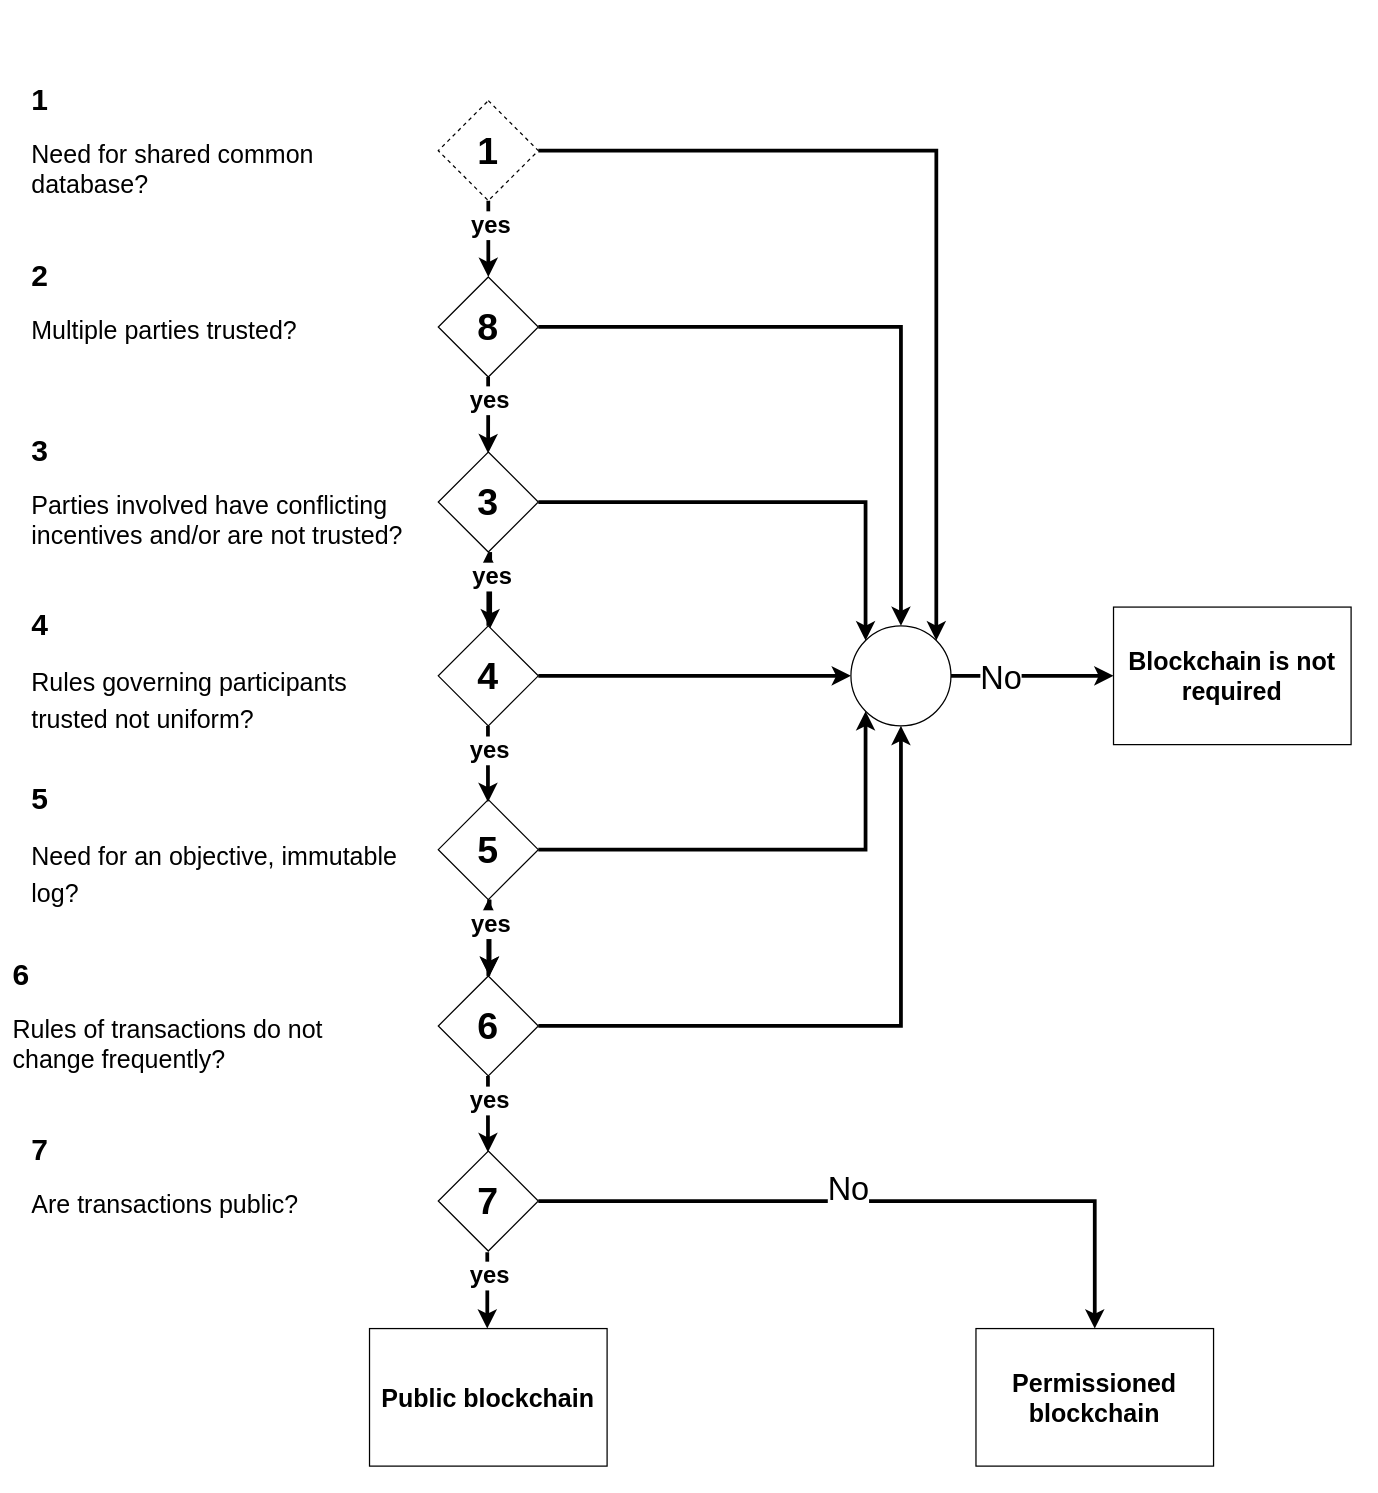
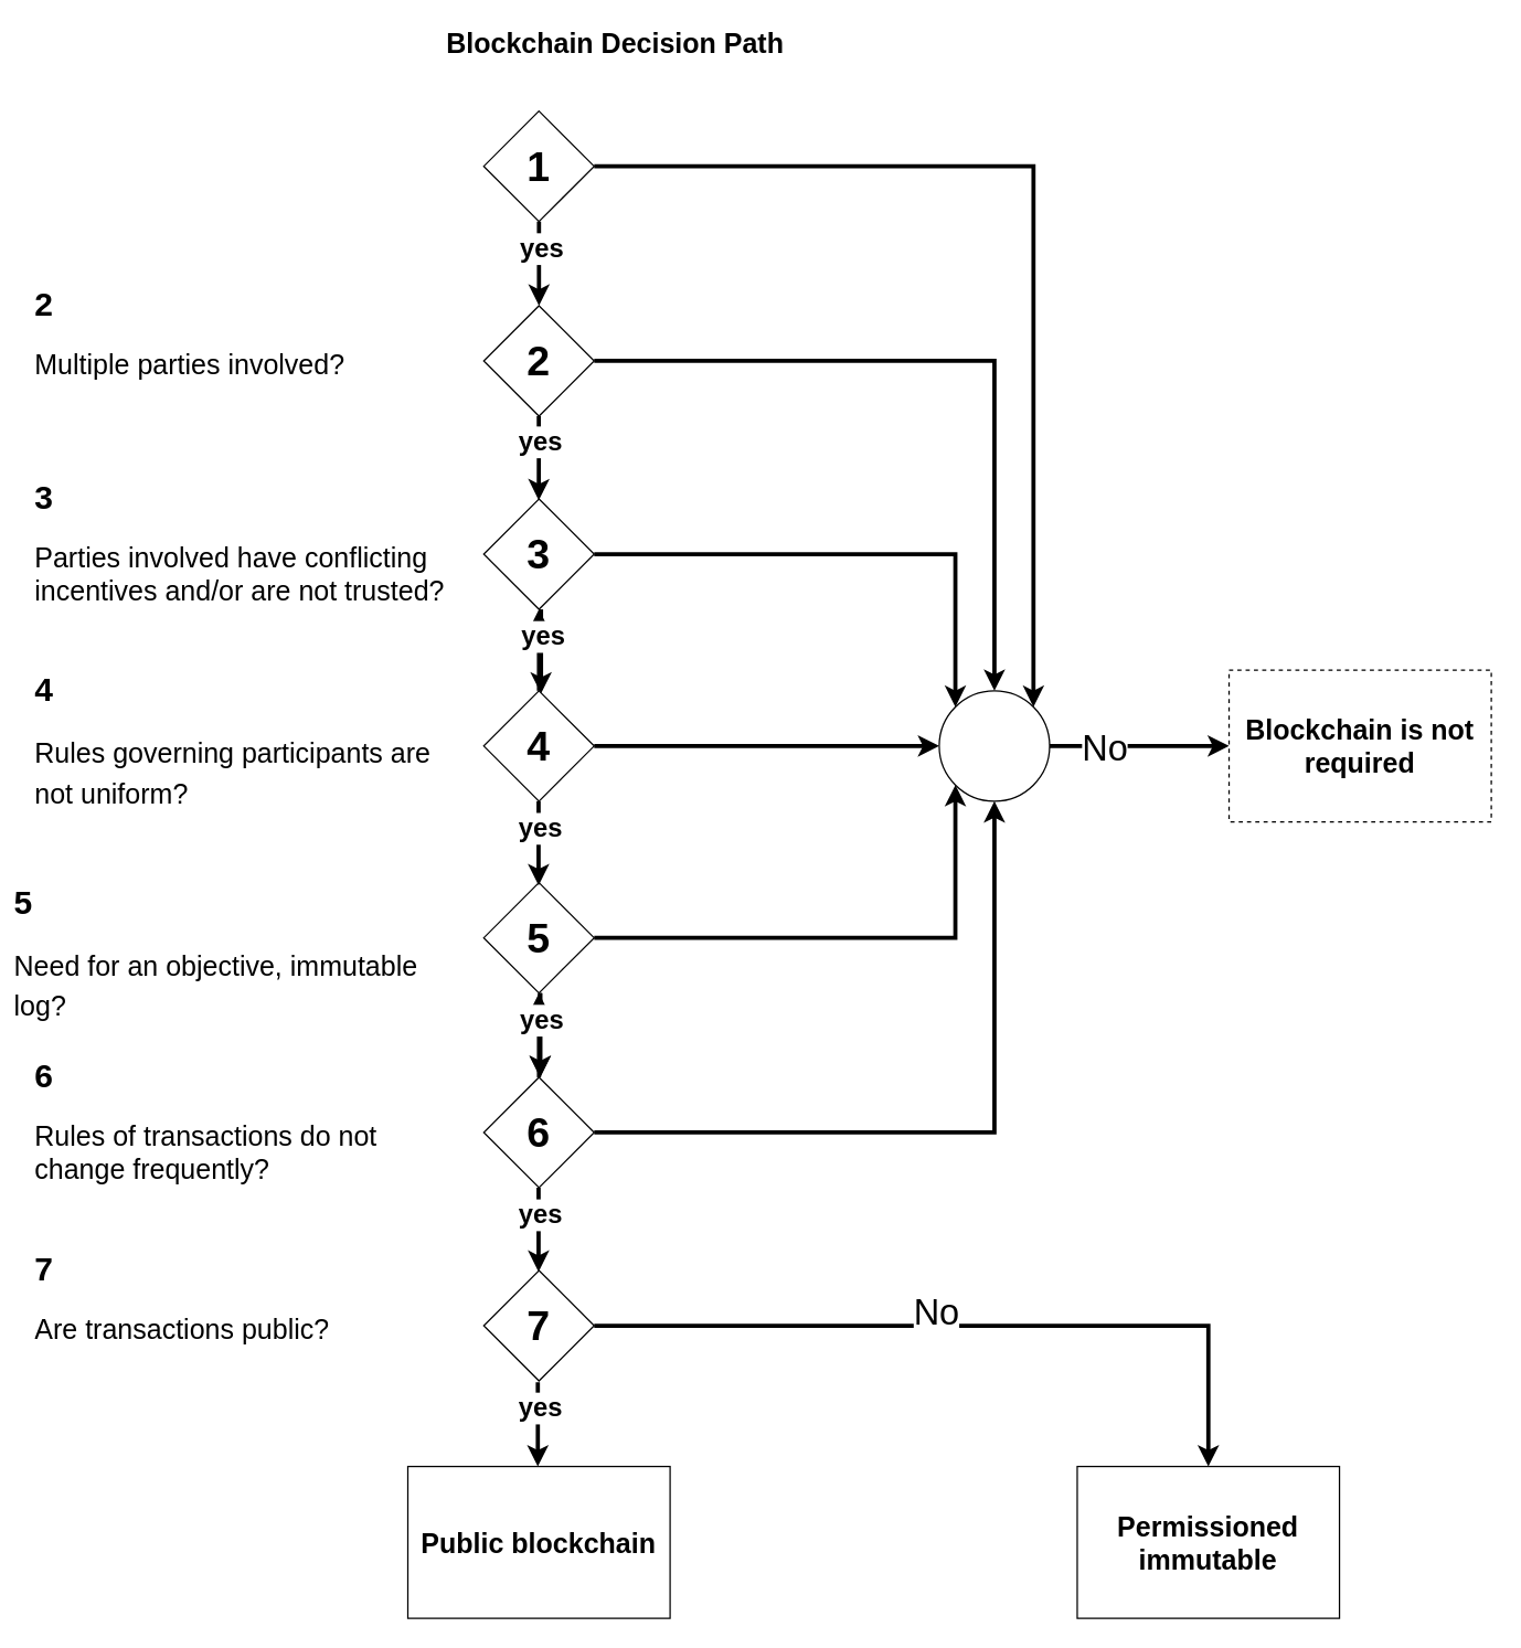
+ <mxCell id="28" value="&lt;b&gt;&lt;font style=&quot;font-size: 20px&quot;&gt;Blockchain Decision Path&lt;/font&gt;&lt;/b&gt;" style="text;html=1;align=center;verticalAlign=middle;resizable=0;points=[];autosize=1;" vertex="1" parent="1"><mxGeometry x="315" y="20" width="260" height="20" as="geometry" /></mxCell>
- <mxCell id="41" value="&lt;h1&gt;1&lt;/h1&gt;&lt;p&gt;&lt;font style=&quot;font-size: 20px&quot;&gt;Need for shared common database?&lt;/font&gt;&lt;/p&gt;" style="text;html=1;strokeColor=none;fillColor=none;spacing=5;spacingTop=-20;whiteSpace=wrap;overflow=hidden;rounded=0;shadow=0;sketch=0;" vertex="1" parent="1"><mxGeometry y="60" width="310" height="120" as="geometry" x="20" /></mxCell>
- <mxCell id="5" value="&lt;b&gt;&lt;font style=&quot;font-size: 30px&quot;&gt;1&lt;/font&gt;&lt;/b&gt;" style="rhombus;whiteSpace=wrap;html=1;shadow=0;sketch=0;fillColor=#ffffff;gradientColor=none;dashed=1;" vertex="1" parent="1"><mxGeometry x="350" y="80" width="80" height="80" as="geometry" /></mxCell>
+ <mxCell id="5" value="&lt;b&gt;&lt;font style=&quot;font-size: 30px&quot;&gt;1&lt;/font&gt;&lt;/b&gt;" style="rhombus;whiteSpace=wrap;html=1;shadow=0;sketch=0;fillColor=#ffffff;gradientColor=none;" vertex="1" parent="1"><mxGeometry x="350" y="80" width="80" height="80" as="geometry" /></mxCell>
- <mxCell id="42" value="&lt;h1&gt;2&lt;/h1&gt;&lt;p&gt;&lt;font style=&quot;font-size: 20px&quot;&gt;Multiple parties trusted?&lt;/font&gt;&lt;/p&gt;" style="text;html=1;strokeColor=none;fillColor=none;spacing=5;spacingTop=-20;whiteSpace=wrap;overflow=hidden;rounded=0;shadow=0;sketch=0;" vertex="1" parent="1"><mxGeometry y="201" width="310" height="120" as="geometry" x="20" /></mxCell>
+ <mxCell id="42" value="&lt;h1&gt;2&lt;/h1&gt;&lt;p&gt;&lt;font style=&quot;font-size: 20px&quot;&gt;Multiple parties involved?&lt;/font&gt;&lt;/p&gt;" style="text;html=1;strokeColor=none;fillColor=none;spacing=5;spacingTop=-20;whiteSpace=wrap;overflow=hidden;rounded=0;shadow=0;sketch=0;" vertex="1" parent="1"><mxGeometry y="201" width="310" height="120" as="geometry" x="20" /></mxCell>
- <mxCell id="7" value="&lt;b&gt;&lt;font style=&quot;font-size: 30px&quot;&gt;8&lt;/font&gt;&lt;/b&gt;" style="rhombus;whiteSpace=wrap;html=1;shadow=0;sketch=0;fillColor=#ffffff;gradientColor=none;" vertex="1" parent="1"><mxGeometry x="350" y="221" width="80" height="80" as="geometry" /></mxCell>
+ <mxCell id="7" value="&lt;b&gt;&lt;font style=&quot;font-size: 30px&quot;&gt;2&lt;/font&gt;&lt;/b&gt;" style="rhombus;whiteSpace=wrap;html=1;shadow=0;sketch=0;fillColor=#ffffff;gradientColor=none;" vertex="1" parent="1"><mxGeometry x="350" y="221" width="80" height="80" as="geometry" /></mxCell>
- <mxCell id="44" value="&lt;h1&gt;&lt;span&gt;4&lt;/span&gt;&lt;/h1&gt;&lt;h1&gt;&lt;span style=&quot;font-size: 20px ; font-weight: normal&quot;&gt;Rules governing participants trusted not uniform?&amp;nbsp;&lt;/span&gt;&lt;br&gt;&lt;/h1&gt;" style="text;html=1;strokeColor=none;fillColor=none;spacing=5;spacingTop=-20;whiteSpace=wrap;overflow=hidden;rounded=0;shadow=0;sketch=0;" vertex="1" parent="1"><mxGeometry y="480" width="310" height="120" as="geometry" x="20" /></mxCell>
+ <mxCell id="44" value="&lt;h1&gt;&lt;span&gt;4&lt;/span&gt;&lt;/h1&gt;&lt;h1&gt;&lt;span style=&quot;font-size: 20px ; font-weight: normal&quot;&gt;Rules governing participants are not uniform?&amp;nbsp;&lt;/span&gt;&lt;br&gt;&lt;/h1&gt;" style="text;html=1;strokeColor=none;fillColor=none;spacing=5;spacingTop=-20;whiteSpace=wrap;overflow=hidden;rounded=0;shadow=0;sketch=0;" vertex="1" parent="1"><mxGeometry y="480" width="310" height="120" as="geometry" x="20" /></mxCell>
- <mxCell id="25" value="&lt;b&gt;&lt;font style=&quot;font-size: 20px&quot;&gt;Blockchain is not required&lt;/font&gt;&lt;/b&gt;" style="rounded=0;whiteSpace=wrap;html=1;shadow=0;sketch=0;strokeColor=#000000;fillColor=#ffffff;gradientColor=none;" vertex="1" parent="1"><mxGeometry x="890" y="485" width="190" height="110" as="geometry" /></mxCell>
+ <mxCell id="25" value="&lt;b&gt;&lt;font style=&quot;font-size: 20px&quot;&gt;Blockchain is not required&lt;/font&gt;&lt;/b&gt;" style="rounded=0;whiteSpace=wrap;html=1;shadow=0;sketch=0;strokeColor=#000000;fillColor=#ffffff;gradientColor=none;dashed=1;" vertex="1" parent="1"><mxGeometry x="890" y="485" width="190" height="110" as="geometry" /></mxCell>
- <mxCell id="45" value="&lt;h1&gt;&lt;span&gt;5&lt;/span&gt;&lt;/h1&gt;&lt;h1&gt;&lt;span style=&quot;font-size: 20px ; font-weight: normal&quot;&gt;Need for an objective, immutable log?&lt;/span&gt;&lt;br&gt;&lt;/h1&gt;" style="text;html=1;strokeColor=none;fillColor=none;spacing=5;spacingTop=-20;whiteSpace=wrap;overflow=hidden;rounded=0;shadow=0;sketch=0;" vertex="1" parent="1"><mxGeometry y="619" width="310" height="120" as="geometry" x="20" /></mxCell>
+ <mxCell id="45" value="&lt;h1&gt;&lt;span&gt;5&lt;/span&gt;&lt;/h1&gt;&lt;h1&gt;&lt;span style=&quot;font-size: 20px ; font-weight: normal&quot;&gt;Need for an objective, immutable log?&lt;/span&gt;&lt;br&gt;&lt;/h1&gt;" style="text;html=1;strokeColor=none;fillColor=none;spacing=5;spacingTop=-20;whiteSpace=wrap;overflow=hidden;rounded=0;shadow=0;sketch=0;" vertex="1" parent="1"><mxGeometry x="5" y="634" width="310" height="120" as="geometry" /></mxCell>
- <mxCell id="46" value="&lt;h1&gt;6&lt;/h1&gt;&lt;p&gt;&lt;font style=&quot;font-size: 20px&quot;&gt;Rules of transactions do not change frequently?&lt;/font&gt;&lt;/p&gt;" style="text;html=1;strokeColor=none;fillColor=none;spacing=5;spacingTop=-20;whiteSpace=wrap;overflow=hidden;rounded=0;shadow=0;sketch=0;" vertex="1" parent="1"><mxGeometry x="5" y="760" width="310" height="120" as="geometry" /></mxCell>
+ <mxCell id="46" value="&lt;h1&gt;6&lt;/h1&gt;&lt;p&gt;&lt;font style=&quot;font-size: 20px&quot;&gt;Rules of transactions do not change frequently?&lt;/font&gt;&lt;/p&gt;" style="text;html=1;strokeColor=none;fillColor=none;spacing=5;spacingTop=-20;whiteSpace=wrap;overflow=hidden;rounded=0;shadow=0;sketch=0;" vertex="1" parent="1"><mxGeometry y="760" width="310" height="120" as="geometry" x="20" /></mxCell>
- <mxCell id="27" value="&lt;b&gt;&lt;font style=&quot;font-size: 20px&quot;&gt;Permissioned blockchain&lt;/font&gt;&lt;/b&gt;" style="rounded=0;whiteSpace=wrap;html=1;shadow=0;sketch=0;strokeColor=#000000;fillColor=#ffffff;gradientColor=none;" vertex="1" parent="1"><mxGeometry x="780" y="1062" width="190" height="110" as="geometry" /></mxCell>
+ <mxCell id="27" value="&lt;b&gt;&lt;font style=&quot;font-size: 20px&quot;&gt;Permissioned immutable&lt;/font&gt;&lt;/b&gt;" style="rounded=0;whiteSpace=wrap;html=1;shadow=0;sketch=0;strokeColor=#000000;fillColor=#ffffff;gradientColor=none;" vertex="1" parent="1"><mxGeometry x="780" y="1062" width="190" height="110" as="geometry" /></mxCell>
